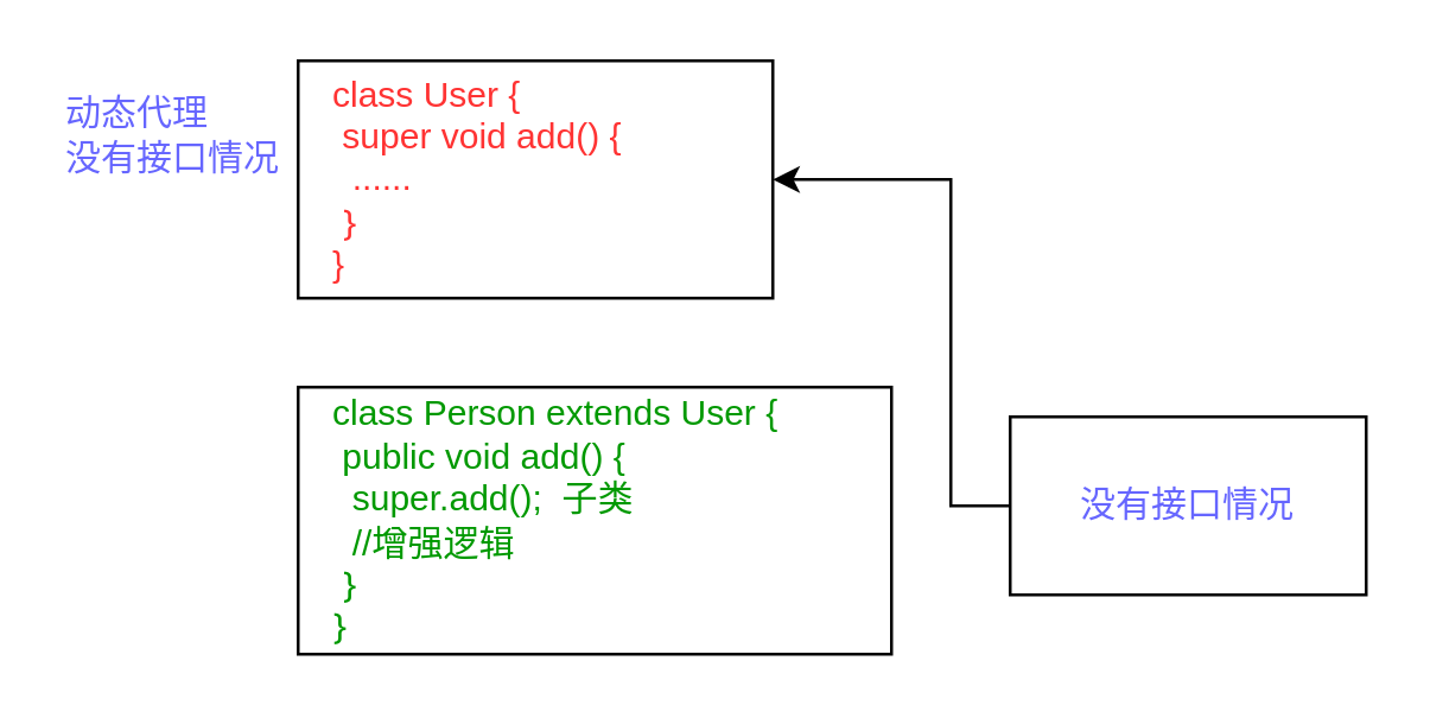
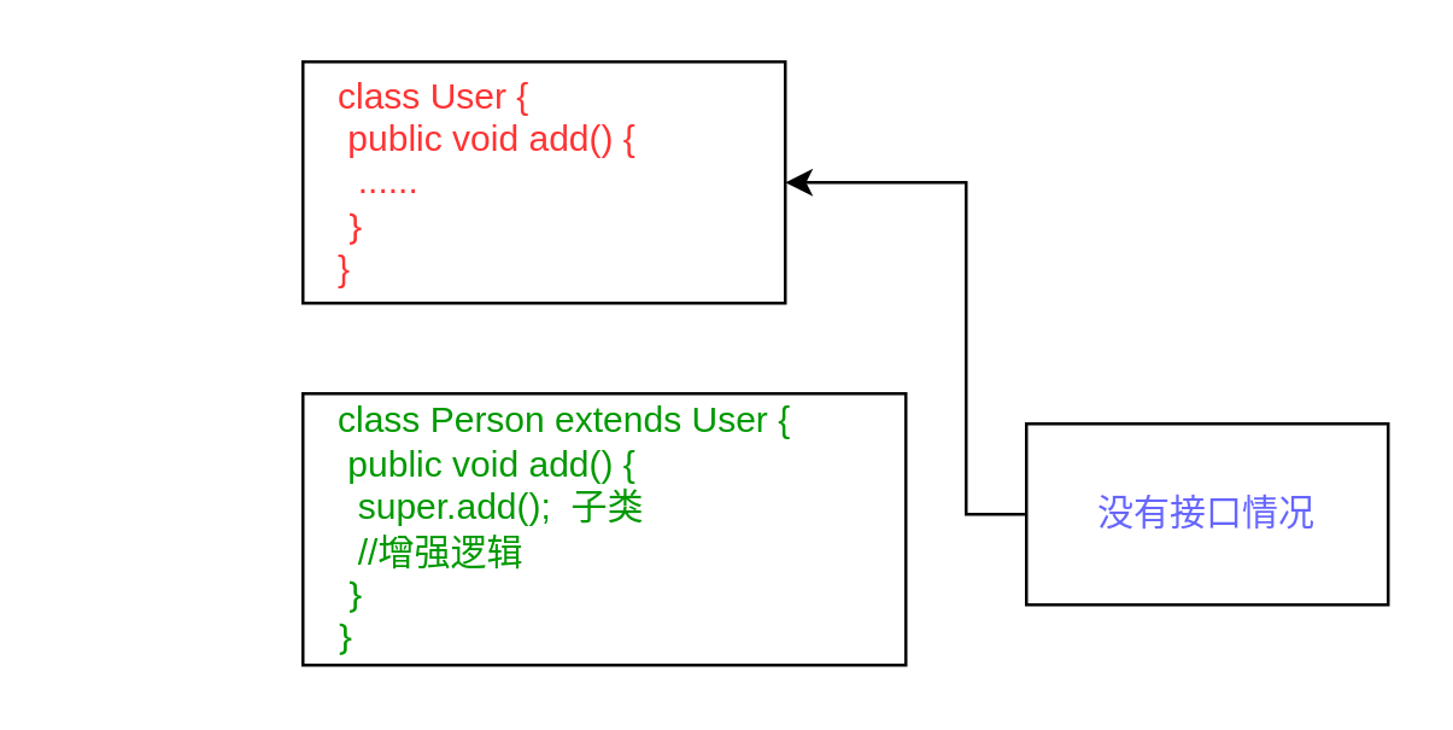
- <mxCell id="6" value="&lt;font color=&quot;#6666ff&quot;&gt;动态代理&lt;br&gt;没有接口情况&lt;/font&gt;" style="text;html=1;strokeColor=none;fillColor=none;align=left;verticalAlign=middle;whiteSpace=wrap;rounded=0;" vertex="1" parent="1"><mxGeometry x="20" y="30" width="80" height="30" as="geometry" /></mxCell>
- <mxCell id="4" value="&lt;font color=&quot;#ff3333&quot;&gt;class User {&lt;br&gt;&lt;span style=&quot;white-space: pre;&quot;&gt; &lt;/span&gt;super void add() {&lt;br&gt;&lt;span style=&quot;white-space: pre;&quot;&gt;&lt;span style=&quot;white-space: pre;&quot;&gt; &lt;span style=&quot;white-space: pre;&quot;&gt; &lt;/span&gt;.&lt;/span&gt;..... &lt;/span&gt;&lt;br&gt;&lt;span style=&quot;white-space: pre;&quot;&gt; &lt;/span&gt;｝&lt;br&gt;}&lt;/font&gt;" style="text;html=1;strokeColor=none;fillColor=none;align=left;verticalAlign=middle;whiteSpace=wrap;rounded=0;" vertex="1" parent="1"><mxGeometry x="110" y="45" width="140" height="30" as="geometry" /></mxCell>
+ <mxCell id="4" value="&lt;font color=&quot;#ff3333&quot;&gt;class User {&lt;br&gt;&lt;span style=&quot;white-space: pre;&quot;&gt; &lt;/span&gt;public void add() {&lt;br&gt;&lt;span style=&quot;white-space: pre;&quot;&gt;&lt;span style=&quot;white-space: pre;&quot;&gt; &lt;span style=&quot;white-space: pre;&quot;&gt; &lt;/span&gt;.&lt;/span&gt;..... &lt;/span&gt;&lt;br&gt;&lt;span style=&quot;white-space: pre;&quot;&gt; &lt;/span&gt;｝&lt;br&gt;}&lt;/font&gt;" style="text;html=1;strokeColor=none;fillColor=none;align=left;verticalAlign=middle;whiteSpace=wrap;rounded=0;" vertex="1" parent="1"><mxGeometry x="110" y="45" width="140" height="30" as="geometry" /></mxCell>
